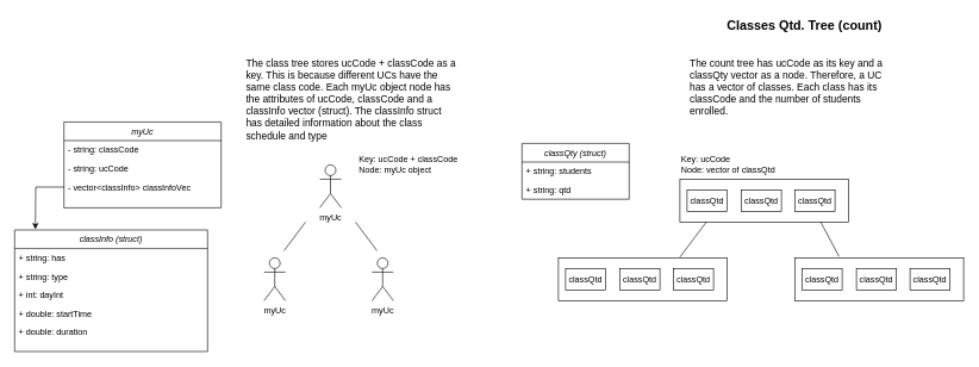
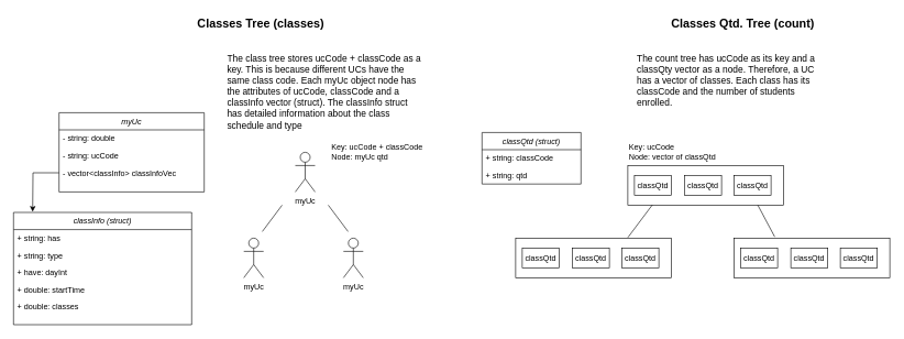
+ <mxCell id="19" value="&lt;font style=&quot;font-size: 18px;&quot;&gt;&lt;b&gt;Classes Tree (classes)&lt;br&gt;&lt;/b&gt;&lt;/font&gt;" style="text;html=1;strokeColor=none;fillColor=none;align=center;verticalAlign=middle;whiteSpace=wrap;rounded=0;" vertex="1" parent="1"><mxGeometry x="290" y="20" width="210" height="30" as="geometry" /></mxCell>
- <mxCell id="3" value="- string: classCode" style="text;align=left;verticalAlign=top;spacingLeft=4;spacingRight=4;overflow=hidden;rotatable=0;points=[[0,0.5],[1,0.5]];portConstraint=eastwest;" vertex="1" parent="2"><mxGeometry y="26" width="220" height="26" as="geometry" /></mxCell>
+ <mxCell id="3" value="- string: double" style="text;align=left;verticalAlign=top;spacingLeft=4;spacingRight=4;overflow=hidden;rotatable=0;points=[[0,0.5],[1,0.5]];portConstraint=eastwest;" vertex="1" parent="2"><mxGeometry y="26" width="220" height="26" as="geometry" /></mxCell>
- <mxCell id="22" value="classQty (struct)" style="swimlane;fontStyle=2;align=center;verticalAlign=top;childLayout=stackLayout;horizontal=1;startSize=26;horizontalStack=0;resizeParent=1;resizeLast=0;collapsible=1;marginBottom=0;rounded=0;shadow=0;strokeWidth=1;" vertex="1" parent="1"><mxGeometry x="730" y="200" width="150" height="78" as="geometry"><mxRectangle x="230" y="140" width="160" height="26" as="alternateBounds" /></mxGeometry></mxCell>
+ <mxCell id="22" value="classQtd (struct)" style="swimlane;fontStyle=2;align=center;verticalAlign=top;childLayout=stackLayout;horizontal=1;startSize=26;horizontalStack=0;resizeParent=1;resizeLast=0;collapsible=1;marginBottom=0;rounded=0;shadow=0;strokeWidth=1;" vertex="1" parent="1"><mxGeometry x="730" y="200" width="150" height="78" as="geometry"><mxRectangle x="230" y="140" width="160" height="26" as="alternateBounds" /></mxGeometry></mxCell>
- <mxCell id="41" value="&lt;div align=&quot;left&quot;&gt;Key: ucCode + classCode &lt;br&gt;&lt;/div&gt;&lt;div align=&quot;left&quot;&gt;Node: myUc object&lt;br&gt;&lt;/div&gt;" style="text;html=1;strokeColor=none;fillColor=none;align=left;verticalAlign=middle;whiteSpace=wrap;rounded=0;" vertex="1" parent="1"><mxGeometry x="500" y="215" width="160" height="30" as="geometry" /></mxCell>
+ <mxCell id="41" value="&lt;div align=&quot;left&quot;&gt;Key: ucCode + classCode &lt;br&gt;&lt;/div&gt;&lt;div align=&quot;left&quot;&gt;Node: myUc qtd&lt;br&gt;&lt;/div&gt;" style="text;html=1;strokeColor=none;fillColor=none;align=left;verticalAlign=middle;whiteSpace=wrap;rounded=0;" vertex="1" parent="1"><mxGeometry x="500" y="215" width="160" height="30" as="geometry" /></mxCell>
- <mxCell id="23" value="+ string: students" style="text;align=left;verticalAlign=top;spacingLeft=4;spacingRight=4;overflow=hidden;rotatable=0;points=[[0,0.5],[1,0.5]];portConstraint=eastwest;" vertex="1" parent="22"><mxGeometry y="26" width="150" height="26" as="geometry" /></mxCell>
+ <mxCell id="23" value="+ string: classCode" style="text;align=left;verticalAlign=top;spacingLeft=4;spacingRight=4;overflow=hidden;rotatable=0;points=[[0,0.5],[1,0.5]];portConstraint=eastwest;" vertex="1" parent="22"><mxGeometry y="26" width="150" height="26" as="geometry" /></mxCell>
- <mxCell id="10" value="+ int: dayInt" style="text;align=left;verticalAlign=top;spacingLeft=4;spacingRight=4;overflow=hidden;rotatable=0;points=[[0,0.5],[1,0.5]];portConstraint=eastwest;rounded=0;shadow=0;html=0;" vertex="1" parent="7"><mxGeometry y="78" width="270" height="26" as="geometry" /></mxCell>
+ <mxCell id="10" value="+ have: dayInt" style="text;align=left;verticalAlign=top;spacingLeft=4;spacingRight=4;overflow=hidden;rotatable=0;points=[[0,0.5],[1,0.5]];portConstraint=eastwest;rounded=0;shadow=0;html=0;" vertex="1" parent="7"><mxGeometry y="78" width="270" height="26" as="geometry" /></mxCell>
- <mxCell id="12" value="+ double: duration" style="text;align=left;verticalAlign=top;spacingLeft=4;spacingRight=4;overflow=hidden;rotatable=0;points=[[0,0.5],[1,0.5]];portConstraint=eastwest;rounded=0;shadow=0;html=0;" vertex="1" parent="7"><mxGeometry y="130" width="270" height="26" as="geometry" /></mxCell>
+ <mxCell id="12" value="+ double: classes" style="text;align=left;verticalAlign=top;spacingLeft=4;spacingRight=4;overflow=hidden;rotatable=0;points=[[0,0.5],[1,0.5]];portConstraint=eastwest;rounded=0;shadow=0;html=0;" vertex="1" parent="7"><mxGeometry y="130" width="270" height="26" as="geometry" /></mxCell>
